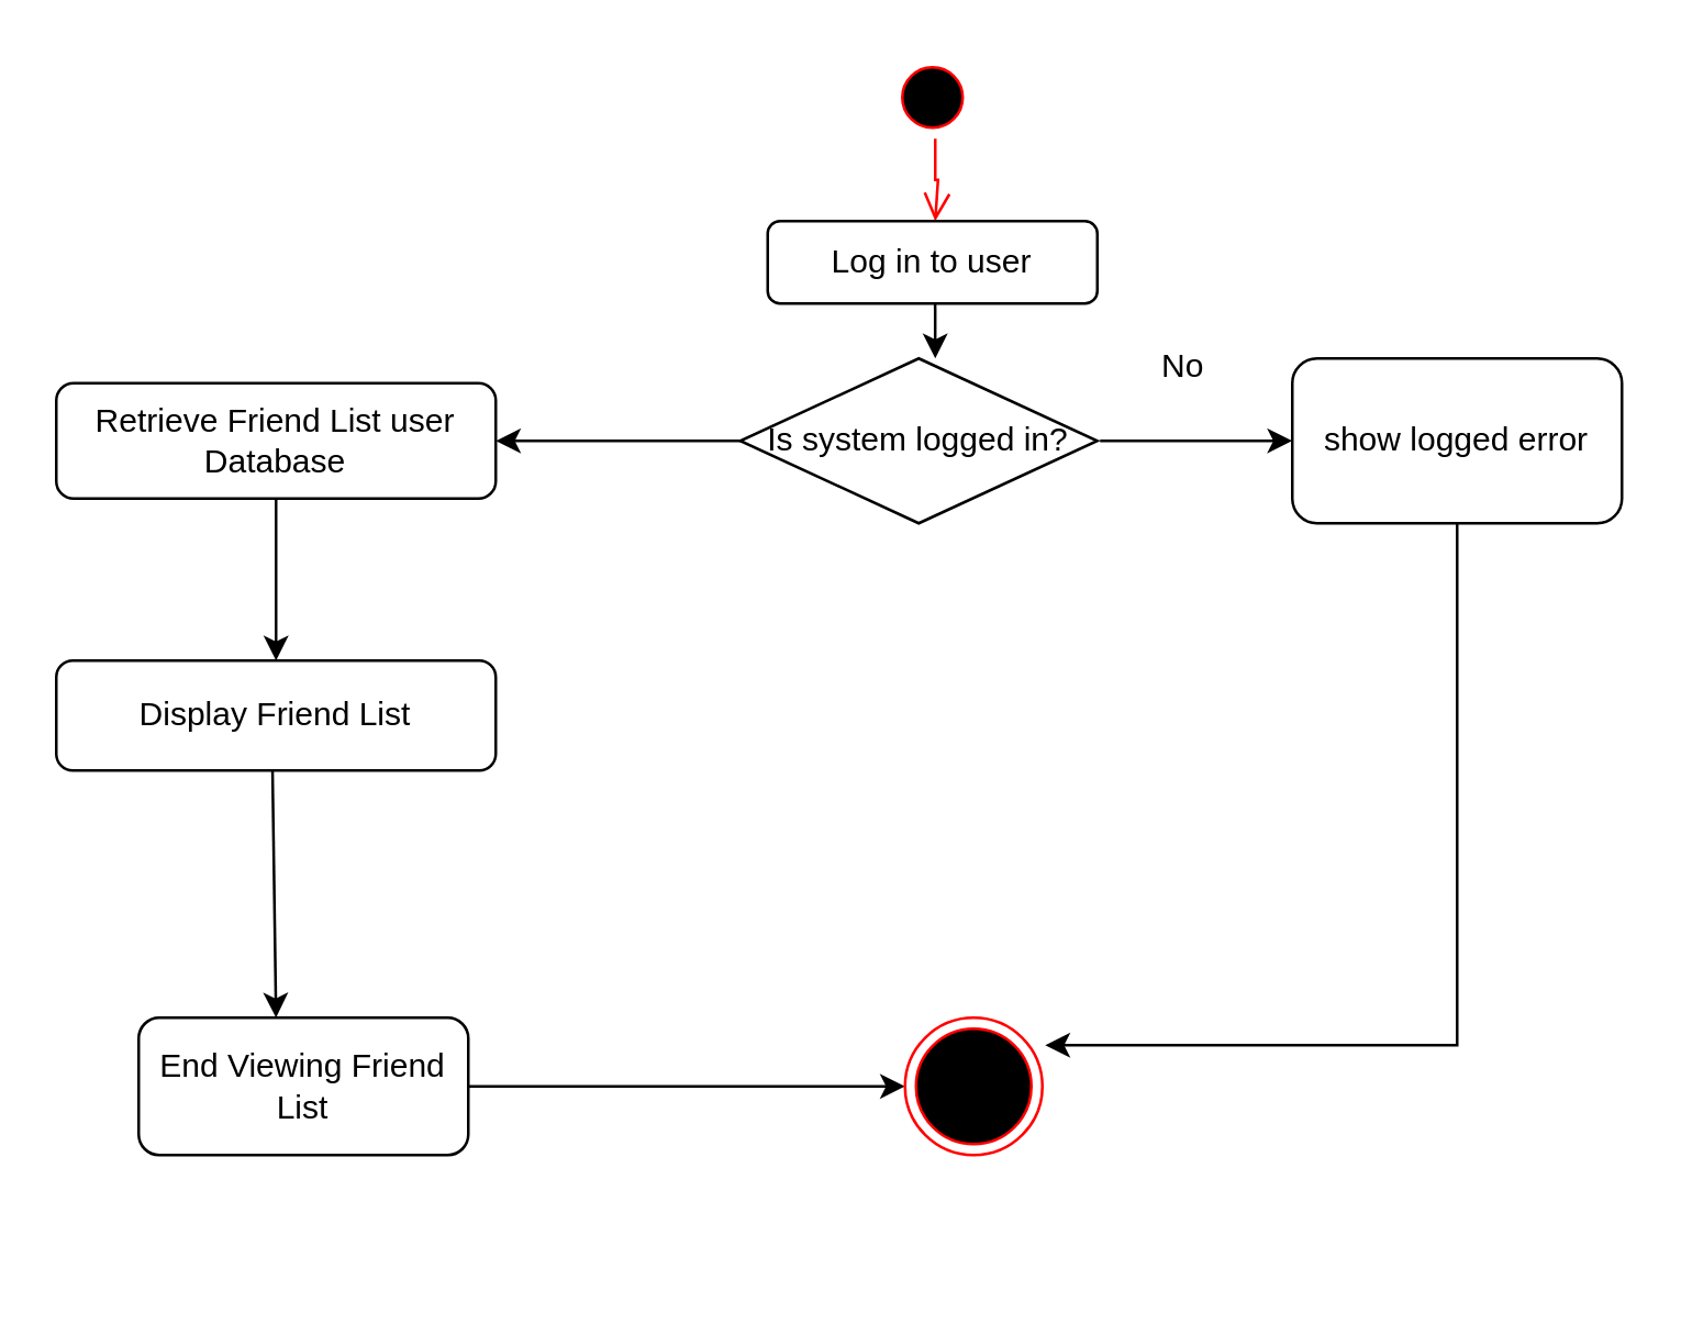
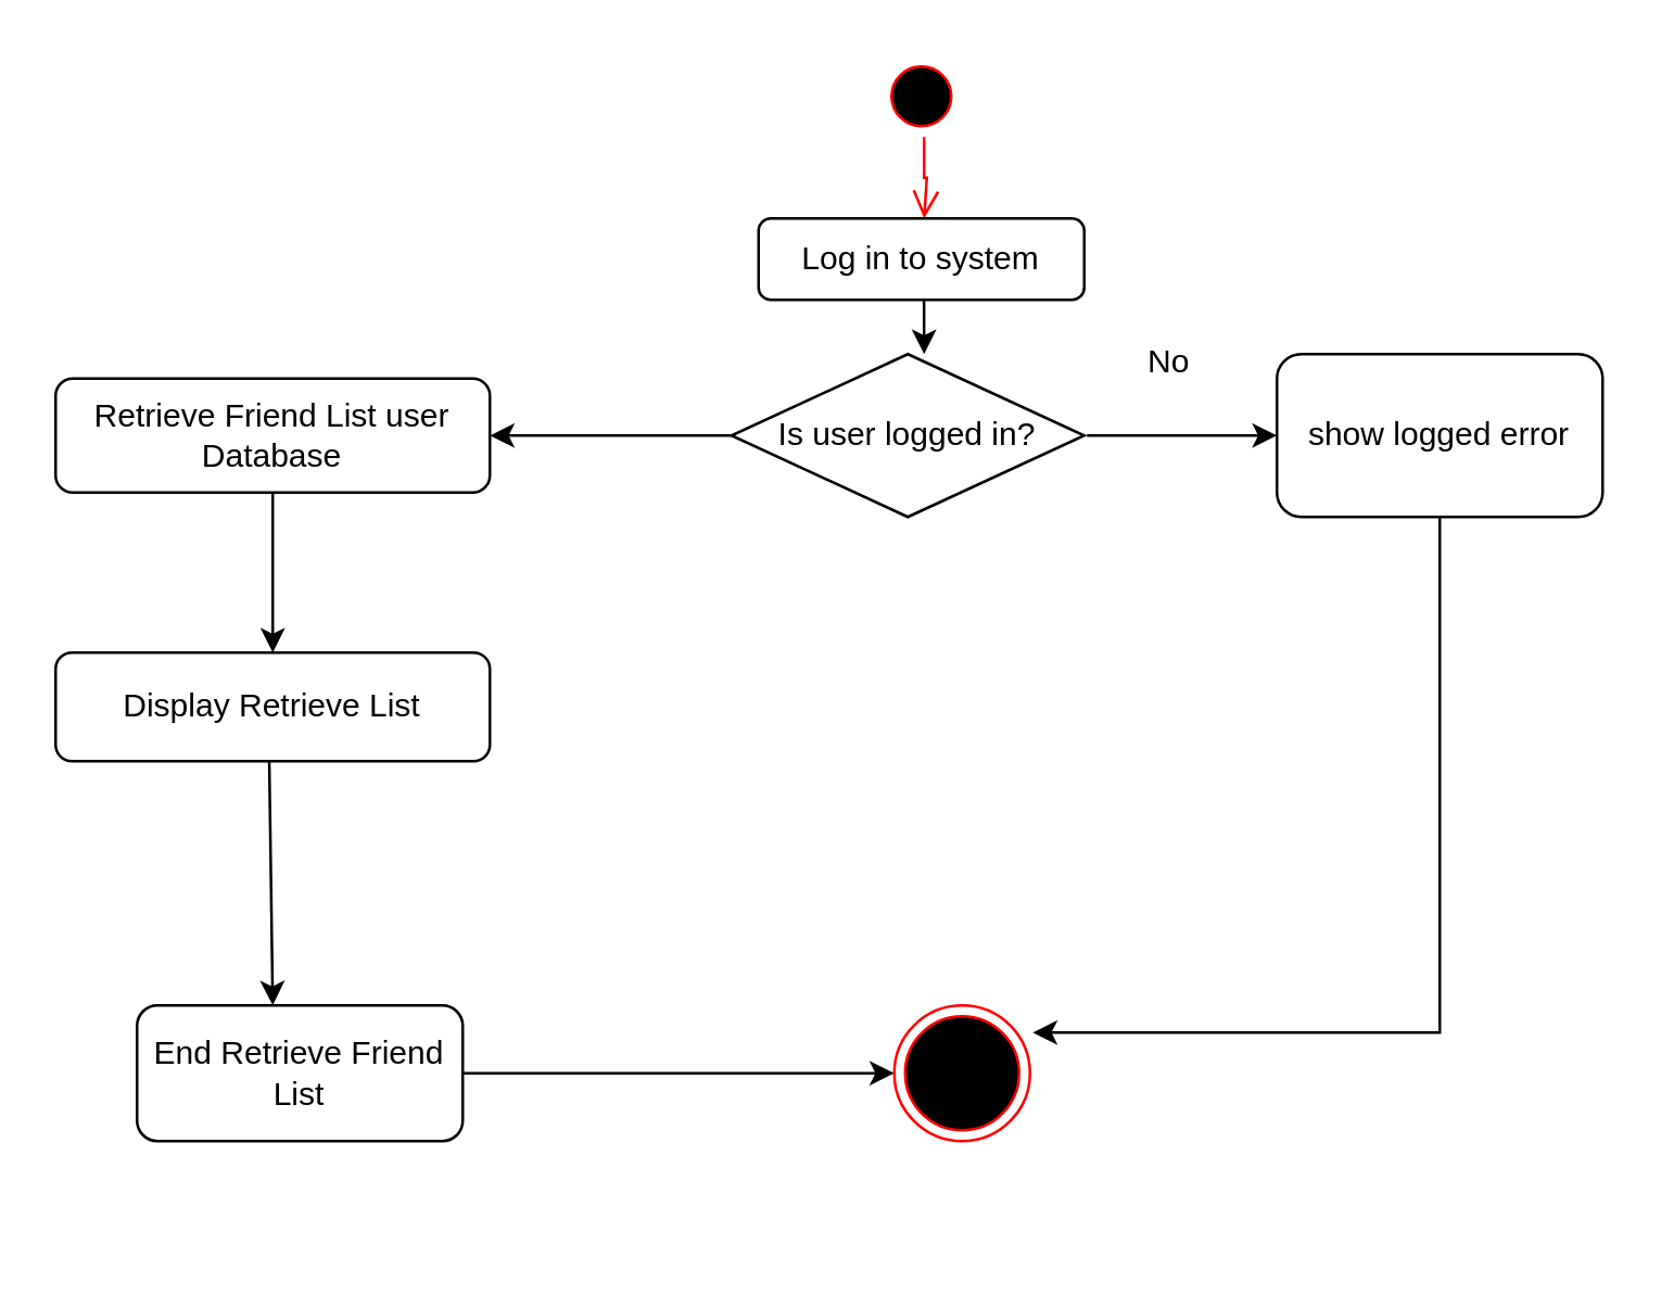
- <mxCell id="4" value="Log in to user" style="rounded=1;whiteSpace=wrap;html=1;" parent="1" vertex="1"><mxGeometry x="279" y="80" width="120" height="30" as="geometry" /></mxCell>
+ <mxCell id="4" value="Log in to system" style="rounded=1;whiteSpace=wrap;html=1;" parent="1" vertex="1"><mxGeometry x="279" y="80" width="120" height="30" as="geometry" /></mxCell>
- <mxCell id="5" value="Is system logged in?" style="rhombus;whiteSpace=wrap;html=1;" parent="1" vertex="1"><mxGeometry x="269" y="130" width="130" height="60" as="geometry" /></mxCell>
+ <mxCell id="5" value="Is user logged in?" style="rhombus;whiteSpace=wrap;html=1;" parent="1" vertex="1"><mxGeometry x="269" y="130" width="130" height="60" as="geometry" /></mxCell>
- <mxCell id="9" value="Display Friend List" style="rounded=1;whiteSpace=wrap;html=1;" parent="1" vertex="1"><mxGeometry x="20" y="240" width="160" height="40" as="geometry" /></mxCell>
+ <mxCell id="9" value="Display Retrieve List" style="rounded=1;whiteSpace=wrap;html=1;" parent="1" vertex="1"><mxGeometry x="20" y="240" width="160" height="40" as="geometry" /></mxCell>
- <mxCell id="16" value="End Viewing Friend List" style="rounded=1;whiteSpace=wrap;html=1;" parent="1" vertex="1"><mxGeometry x="50" y="370" width="120" height="50" as="geometry" /></mxCell>
+ <mxCell id="16" value="End Retrieve Friend List" style="rounded=1;whiteSpace=wrap;html=1;" parent="1" vertex="1"><mxGeometry x="50" y="370" width="120" height="50" as="geometry" /></mxCell>
